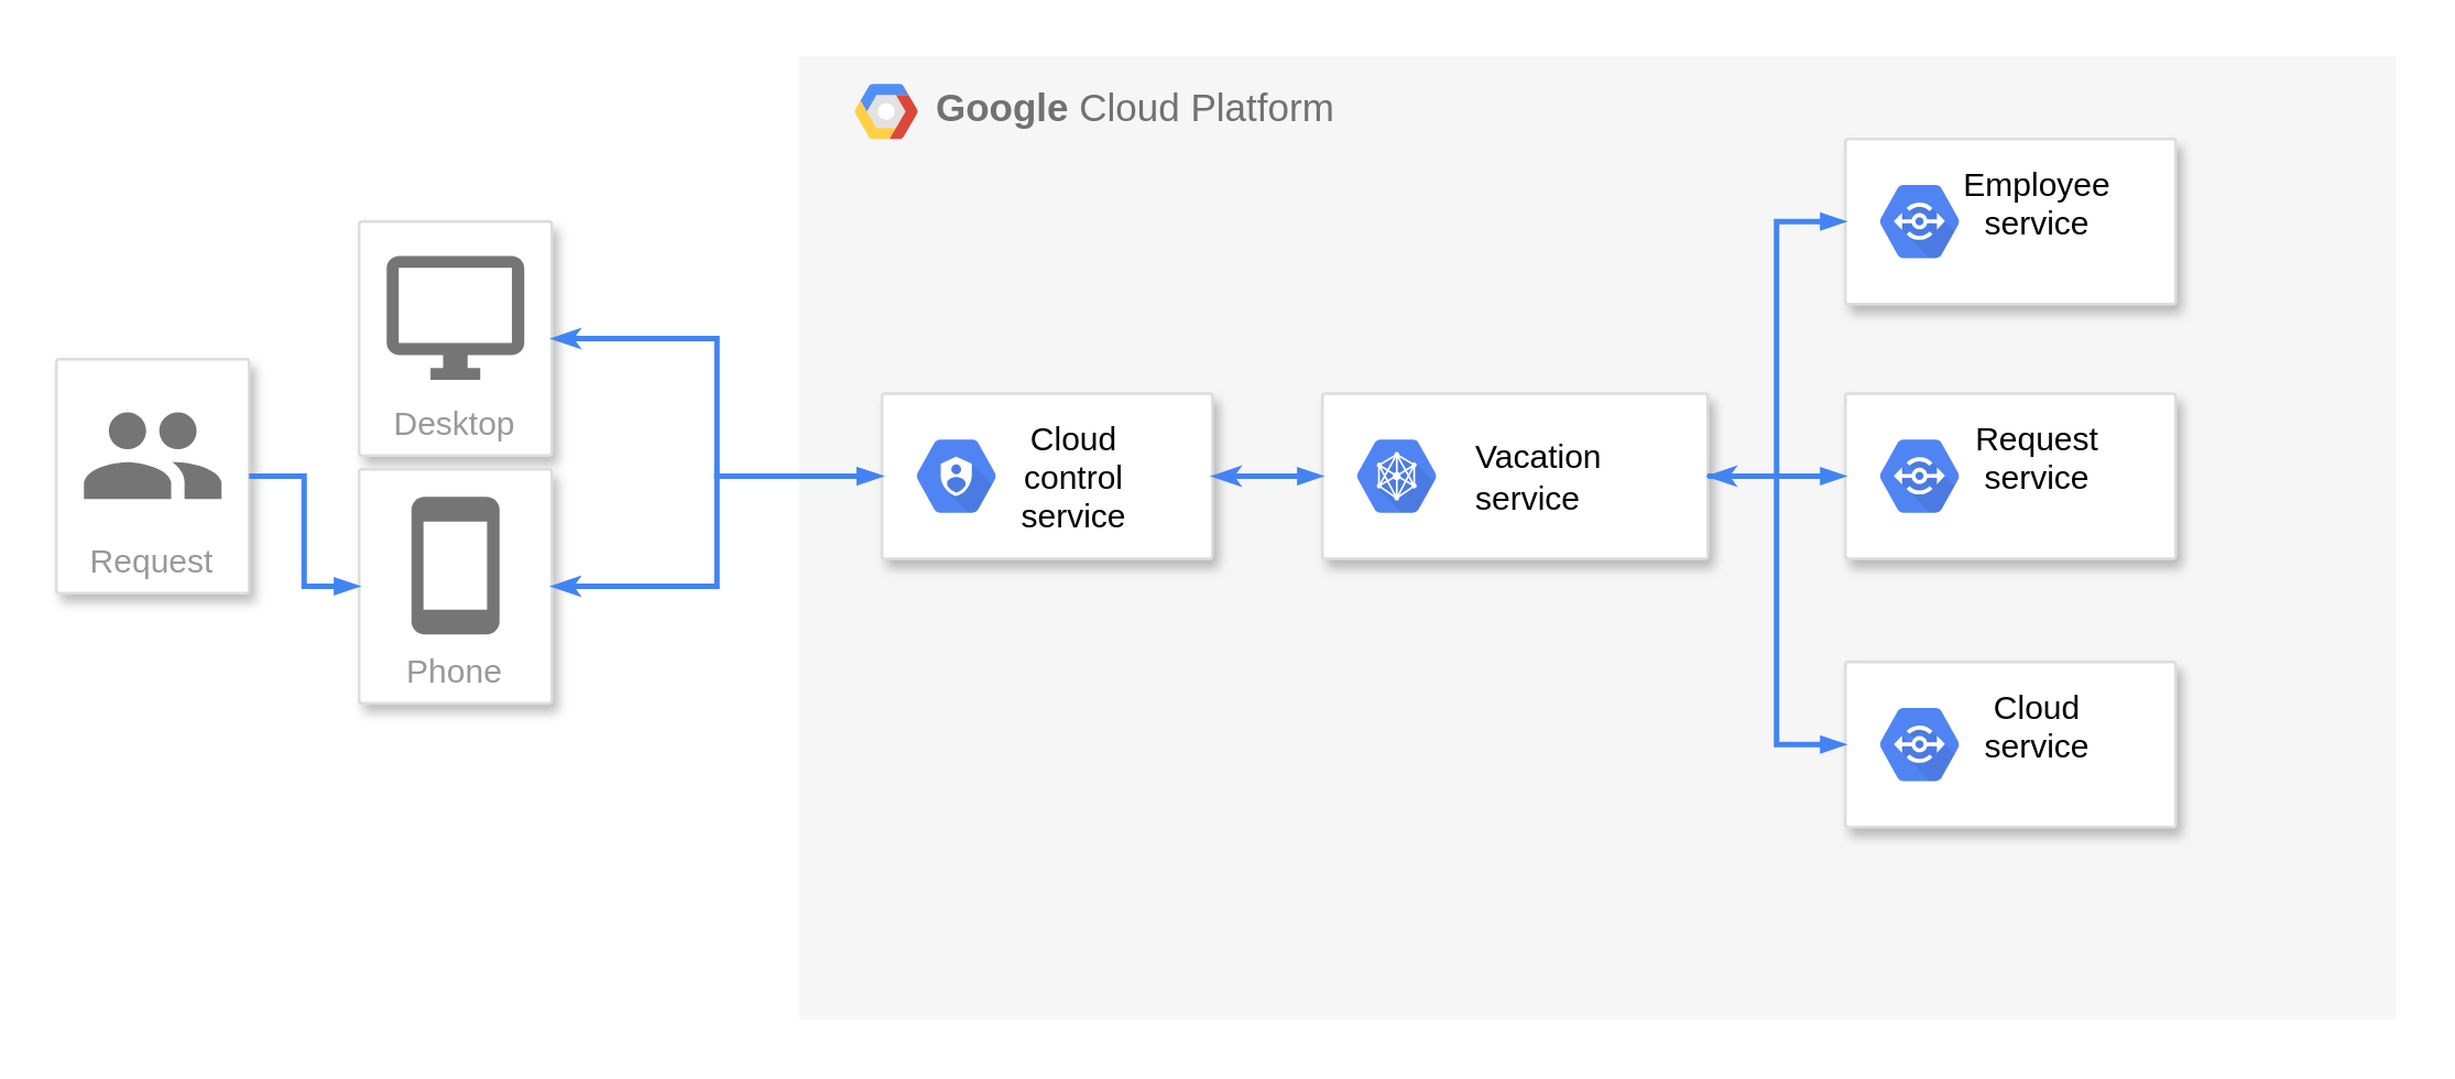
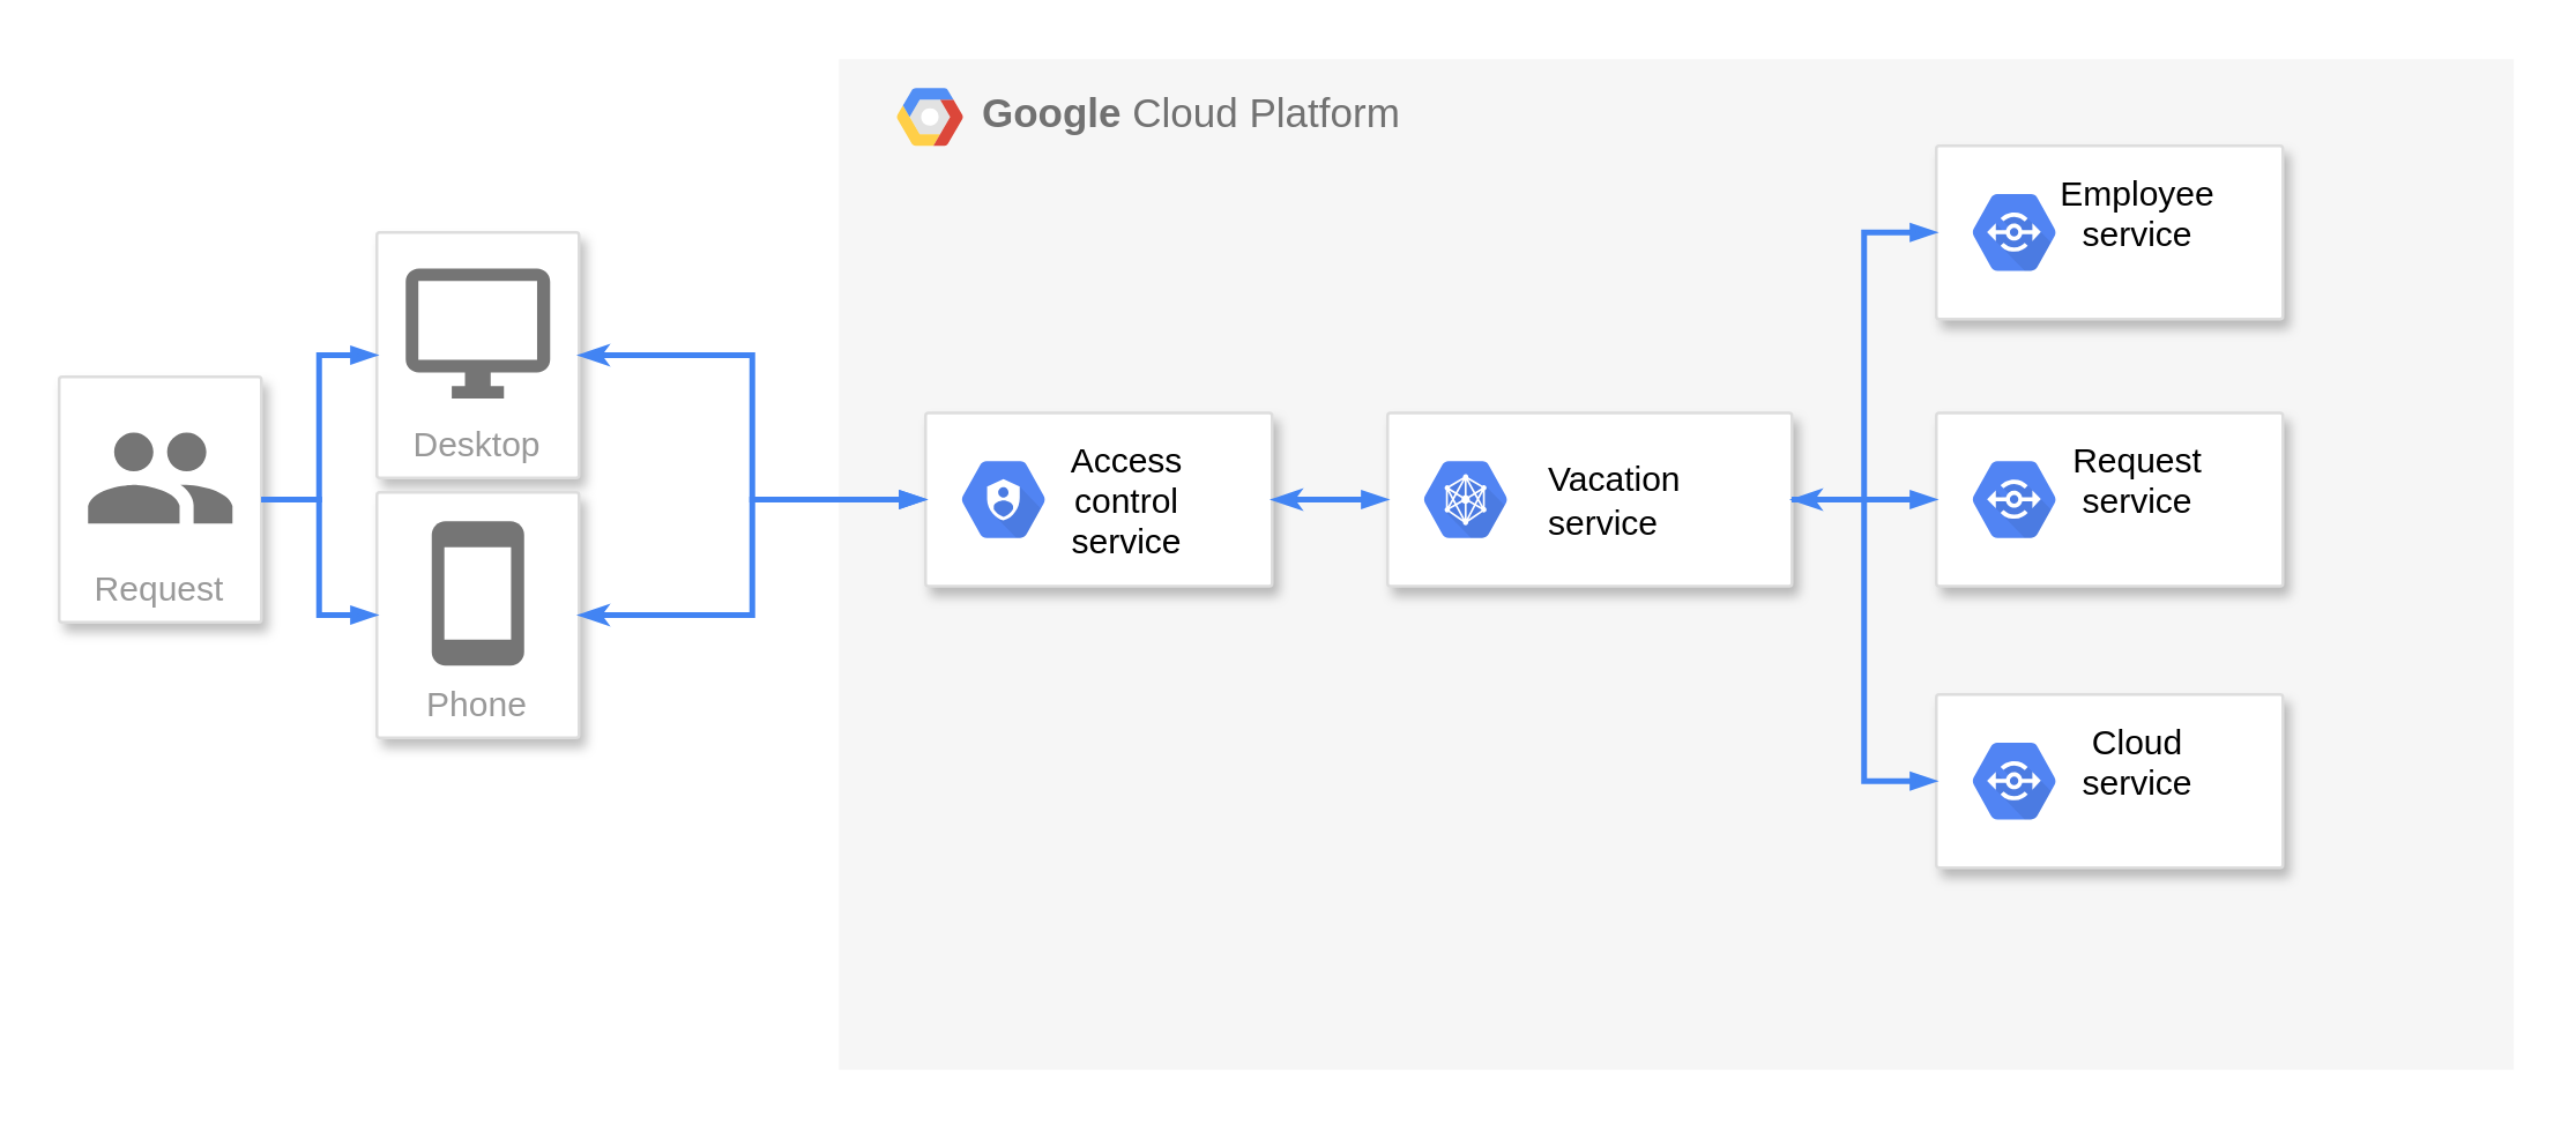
+ <mxCell id="8" value="" style="edgeStyle=orthogonalEdgeStyle;fontSize=12;html=1;endArrow=blockThin;endFill=1;rounded=0;strokeWidth=2;endSize=4;startSize=4;dashed=0;strokeColor=#4284F3;" edge="1" parent="1" source="2" target="4"><mxGeometry width="100" relative="1" as="geometry"><mxPoint x="470" y="260" as="sourcePoint" /><mxPoint x="570" y="260" as="targetPoint" /></mxGeometry></mxCell>
- <mxCell id="12" value="Cloud&#10;control&#10;service" style="strokeColor=#dddddd;shadow=1;strokeWidth=1;rounded=1;absoluteArcSize=1;arcSize=2;spacingLeft=20;" vertex="1" parent="1"><mxGeometry x="320" y="142.5" width="120" height="60" as="geometry" /></mxCell>
+ <mxCell id="12" value="Access&#10;control&#10;service" style="strokeColor=#dddddd;shadow=1;strokeWidth=1;rounded=1;absoluteArcSize=1;arcSize=2;spacingLeft=20;" vertex="1" parent="1"><mxGeometry x="320" y="142.5" width="120" height="60" as="geometry" /></mxCell>
